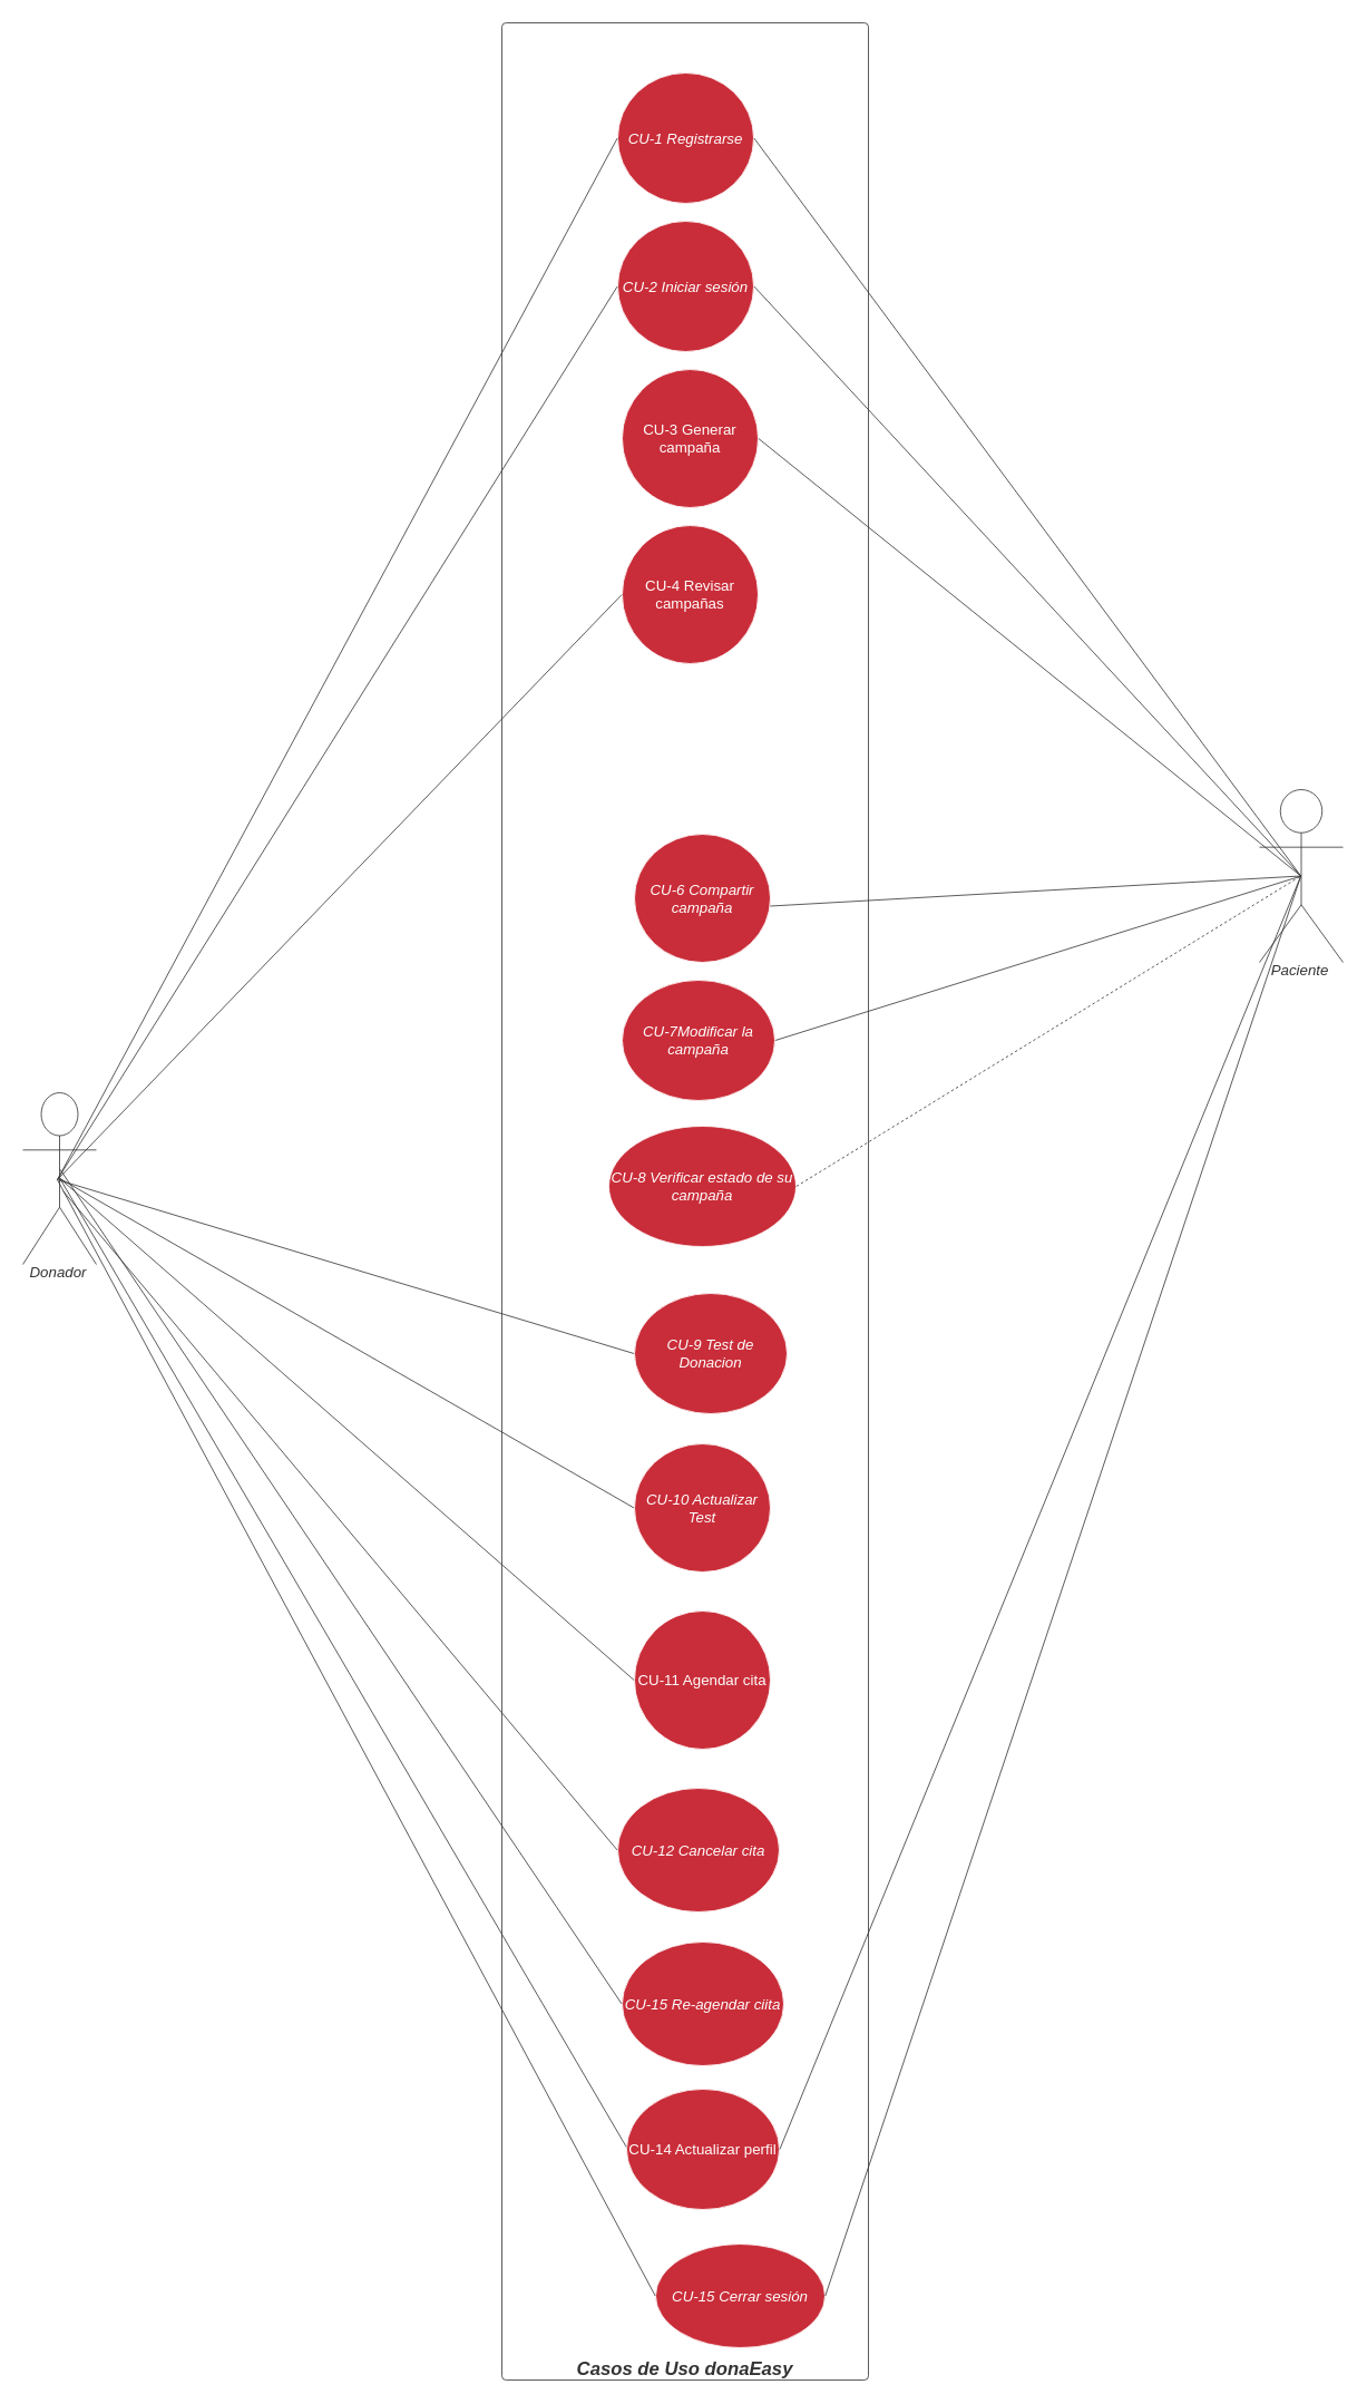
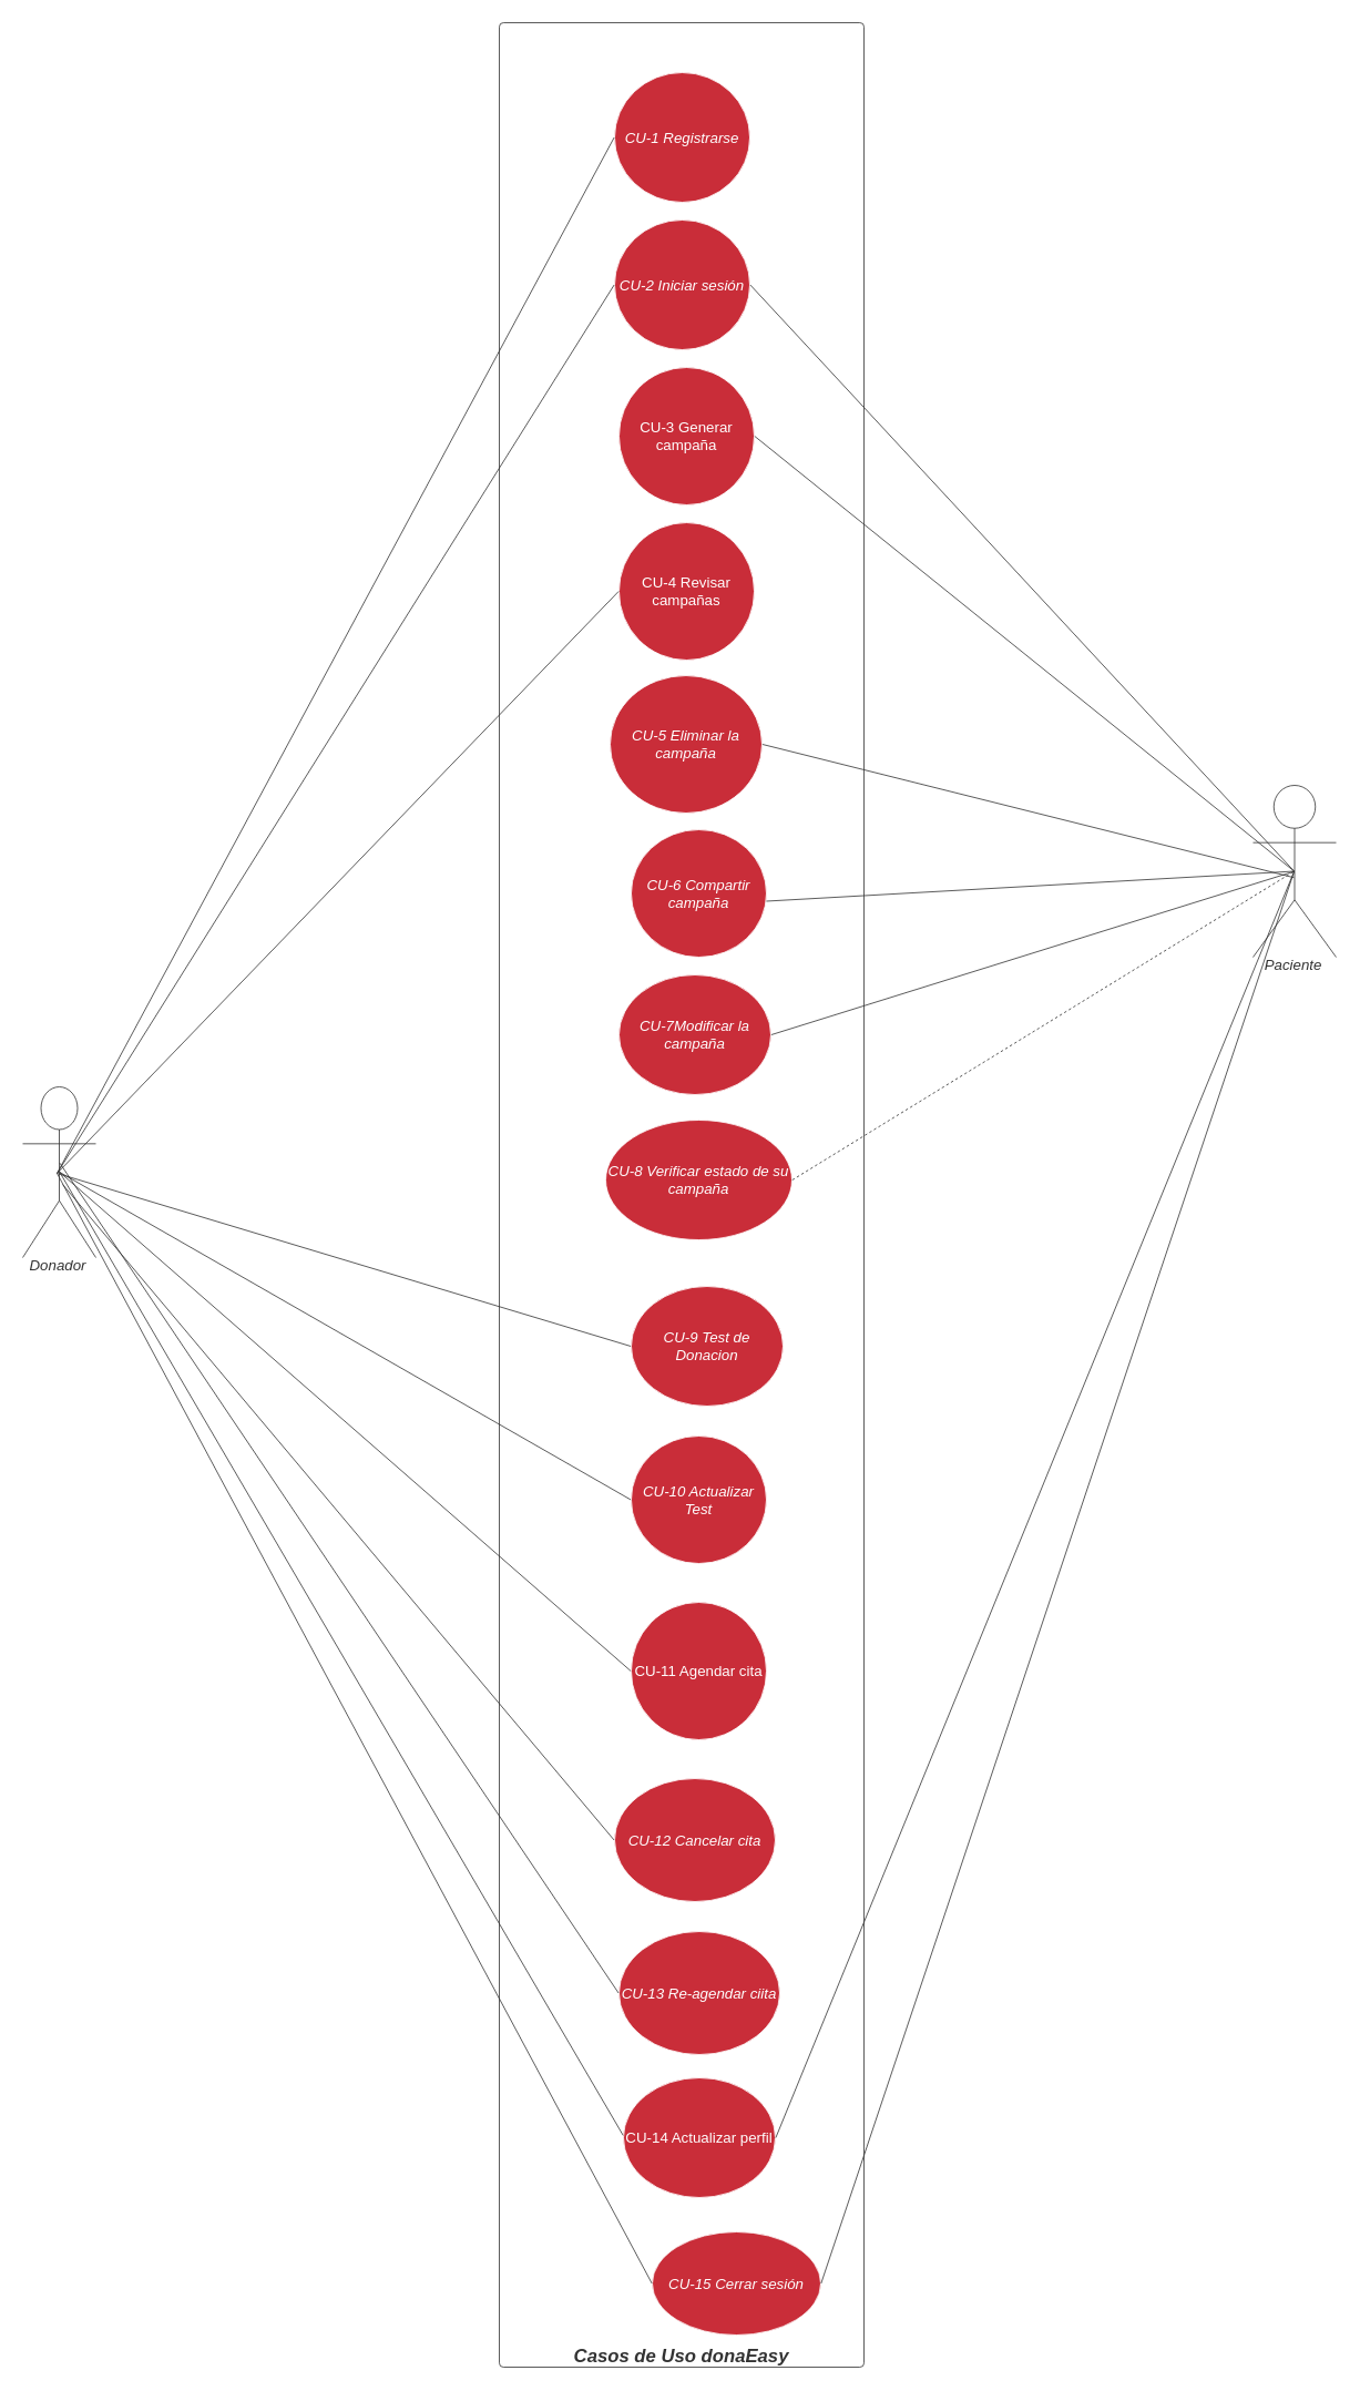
- <mxCell id="17" value="" style="html=1;jettySize=18;whiteSpace=wrap;fontSize=13;strokeColor=#333333;strokeOpacity=100;strokeWidth=0.8;rounded=0;startArrow=none;endArrow=none;exitX=1.003;exitY=0.5;exitPerimeter=0;entryX=0.495;entryY=0.5;entryPerimeter=0;" parent="1" source="4" target="36" edge="1"><mxGeometry width="100" height="100" relative="1" as="geometry"><Array as="points" /></mxGeometry></mxCell>
+ <mxCell id="27" value="CU-5 Eliminar la campaña" style="html=1;overflow=block;blockSpacing=1;whiteSpace=wrap;ellipse;fontSize=13.3;fontColor=#ffffff;fontStyle=2;align=center;spacing=0;verticalAlign=middle;strokeColor=#ffffff;strokeOpacity=100;fillOpacity=100;rounded=1;absoluteArcSize=1;arcSize=7.5;fillColor=#c92d39;strokeWidth=0.8;" parent="1" vertex="1"><mxGeometry x="550" y="609" width="137" height="124" as="geometry" /></mxCell>
+ <mxCell id="31" value="" style="html=1;jettySize=18;whiteSpace=wrap;fontSize=13;strokeColor=#333333;strokeOpacity=100;strokeWidth=0.8;rounded=0;startArrow=none;endArrow=none;exitX=1.003;exitY=0.5;exitPerimeter=0;entryX=0.492;entryY=0.537;entryPerimeter=0;" parent="1" source="27" target="36" edge="1"><mxGeometry width="100" height="100" relative="1" as="geometry"><Array as="points" /></mxGeometry></mxCell>
- <mxCell id="37" value="CU-15 Re-agendar ciita" style="html=1;overflow=block;blockSpacing=1;whiteSpace=wrap;ellipse;fontSize=13.3;fontColor=#ffffff;fontStyle=2;align=center;spacing=0;verticalAlign=middle;strokeColor=#ffffff;strokeOpacity=100;fillOpacity=100;rounded=1;absoluteArcSize=1;arcSize=7.5;fillColor=#c92d39;strokeWidth=0.8;" parent="1" vertex="1"><mxGeometry x="558" y="1742" width="145" height="111" as="geometry" /></mxCell>
+ <mxCell id="37" value="CU-13 Re-agendar ciita" style="html=1;overflow=block;blockSpacing=1;whiteSpace=wrap;ellipse;fontSize=13.3;fontColor=#ffffff;fontStyle=2;align=center;spacing=0;verticalAlign=middle;strokeColor=#ffffff;strokeOpacity=100;fillOpacity=100;rounded=1;absoluteArcSize=1;arcSize=7.5;fillColor=#c92d39;strokeWidth=0.8;" parent="1" vertex="1"><mxGeometry x="558" y="1742" width="145" height="111" as="geometry" /></mxCell>
